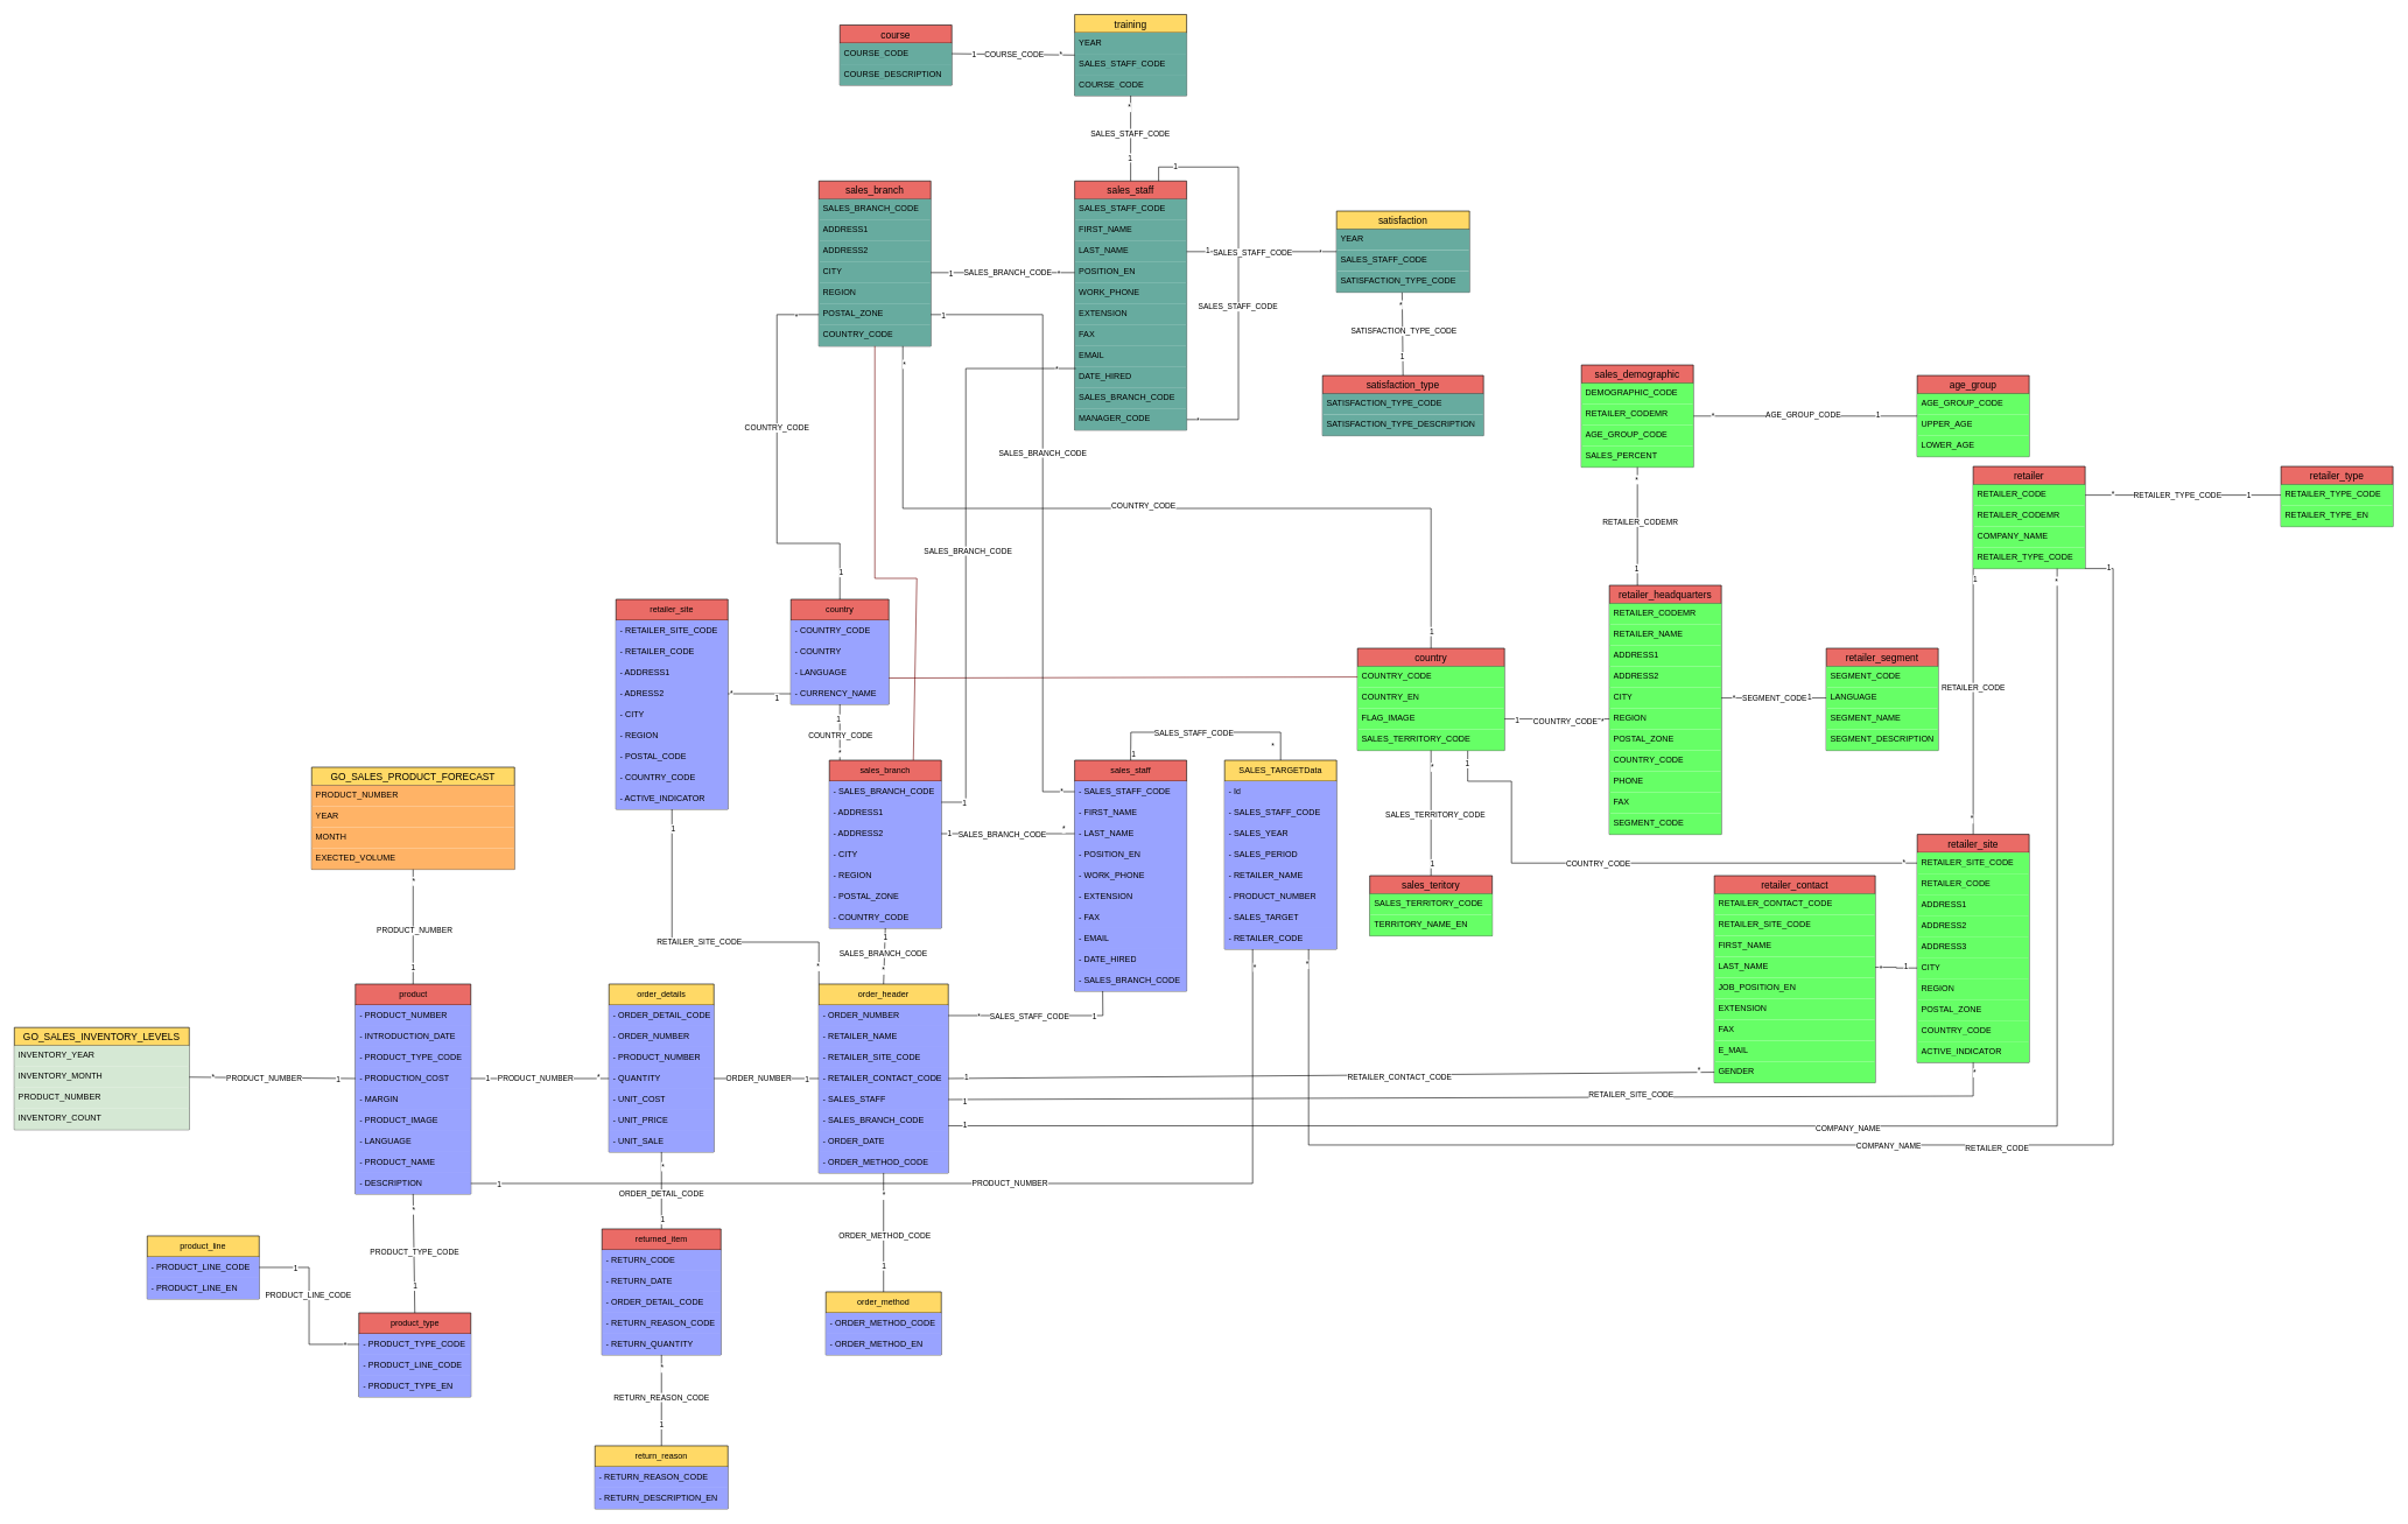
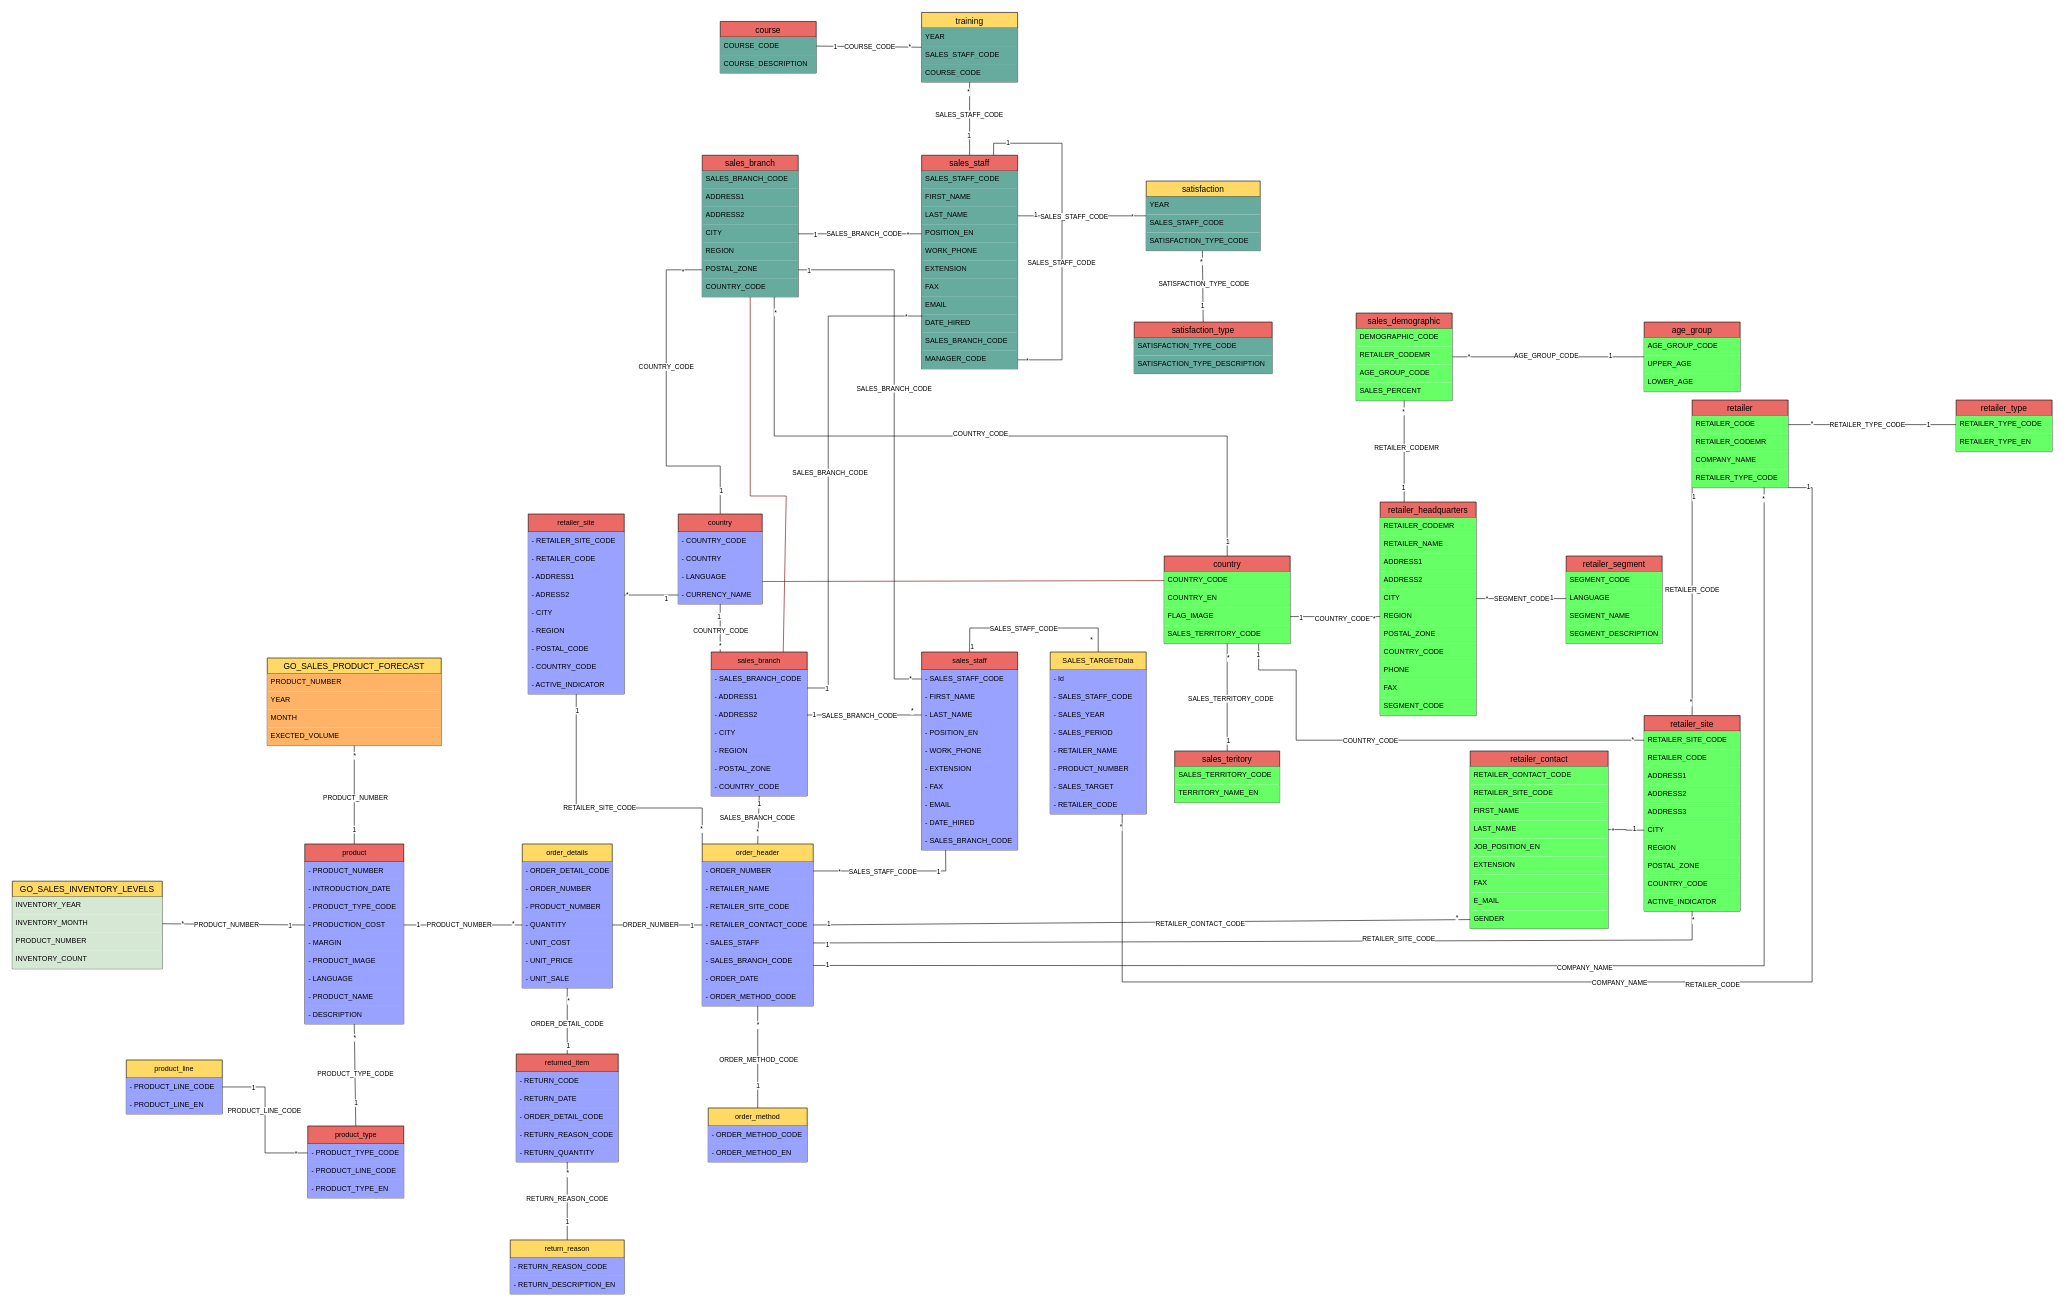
- <mxCell id="355" value="" style="endArrow=none;html=1;rounded=0;entryX=0.25;entryY=1;entryDx=0;entryDy=0;exitX=1;exitY=0.5;exitDx=0;exitDy=0;startArrow=none;startFill=0;" edge="1" parent="1" source="67" target="194"><mxGeometry width="50" height="50" relative="1" as="geometry"><mxPoint x="1230" y="1476" as="sourcePoint" /><mxPoint x="1280" y="1426" as="targetPoint" /><Array as="points"><mxPoint x="1790" y="1691" /></Array></mxGeometry></mxCell>
- <mxCell id="356" value="1" style="edgeLabel;html=1;align=center;verticalAlign=middle;resizable=0;points=[];" vertex="1" connectable="0" parent="355"><mxGeometry x="-0.945" y="-1" relative="1" as="geometry"><mxPoint as="offset" /></mxGeometry></mxCell>
- <mxCell id="357" value="*" style="edgeLabel;html=1;align=center;verticalAlign=middle;resizable=0;points=[];" vertex="1" connectable="0" parent="355"><mxGeometry x="0.965" y="-2" relative="1" as="geometry"><mxPoint as="offset" /></mxGeometry></mxCell>
- <mxCell id="358" value="PRODUCT_NUMBER" style="edgeLabel;html=1;align=center;verticalAlign=middle;resizable=0;points=[];" connectable="0" vertex="1" parent="355"><mxGeometry x="0.06" y="1" relative="1" as="geometry"><mxPoint as="offset" /></mxGeometry></mxCell>
